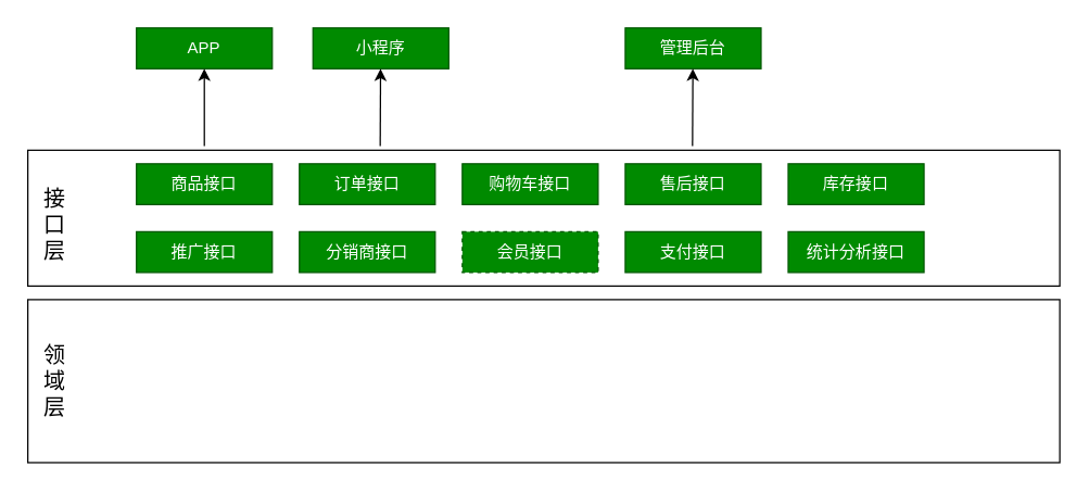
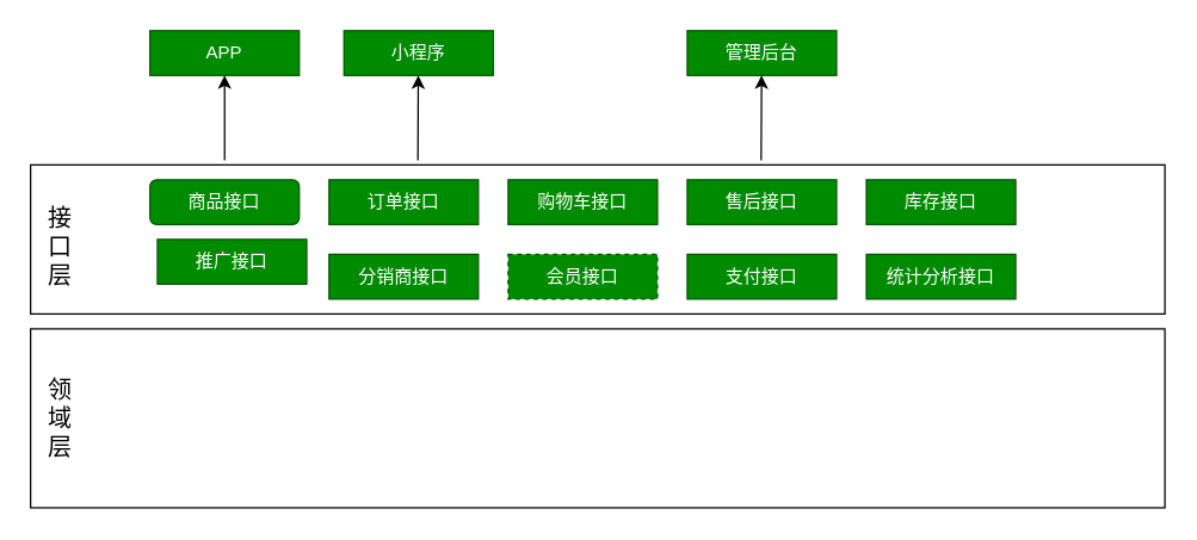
- <mxCell id="4" value="商品接口" style="rounded=0;whiteSpace=wrap;html=1;fillColor=#008a00;strokeColor=#005700;fontColor=#ffffff;" vertex="1" parent="1"><mxGeometry x="100" y="120" width="100" height="30" as="geometry" /></mxCell>
+ <mxCell id="4" value="商品接口" style="whiteSpace=wrap;html=1;fillColor=#008a00;strokeColor=#005700;fontColor=#ffffff;rounded=1;" vertex="1" parent="1"><mxGeometry x="100" y="120" width="100" height="30" as="geometry" /></mxCell>
- <mxCell id="14" value="推广接口" style="rounded=0;whiteSpace=wrap;html=1;fillColor=#008a00;strokeColor=#005700;fontColor=#ffffff;" vertex="1" parent="1"><mxGeometry x="100" y="170" width="100" height="30" as="geometry" /></mxCell>
+ <mxCell id="14" value="推广接口" style="rounded=0;whiteSpace=wrap;html=1;fillColor=#008a00;strokeColor=#005700;fontColor=#ffffff;" vertex="1" parent="1"><mxGeometry x="105" y="160" width="100" height="30" as="geometry" /></mxCell>
